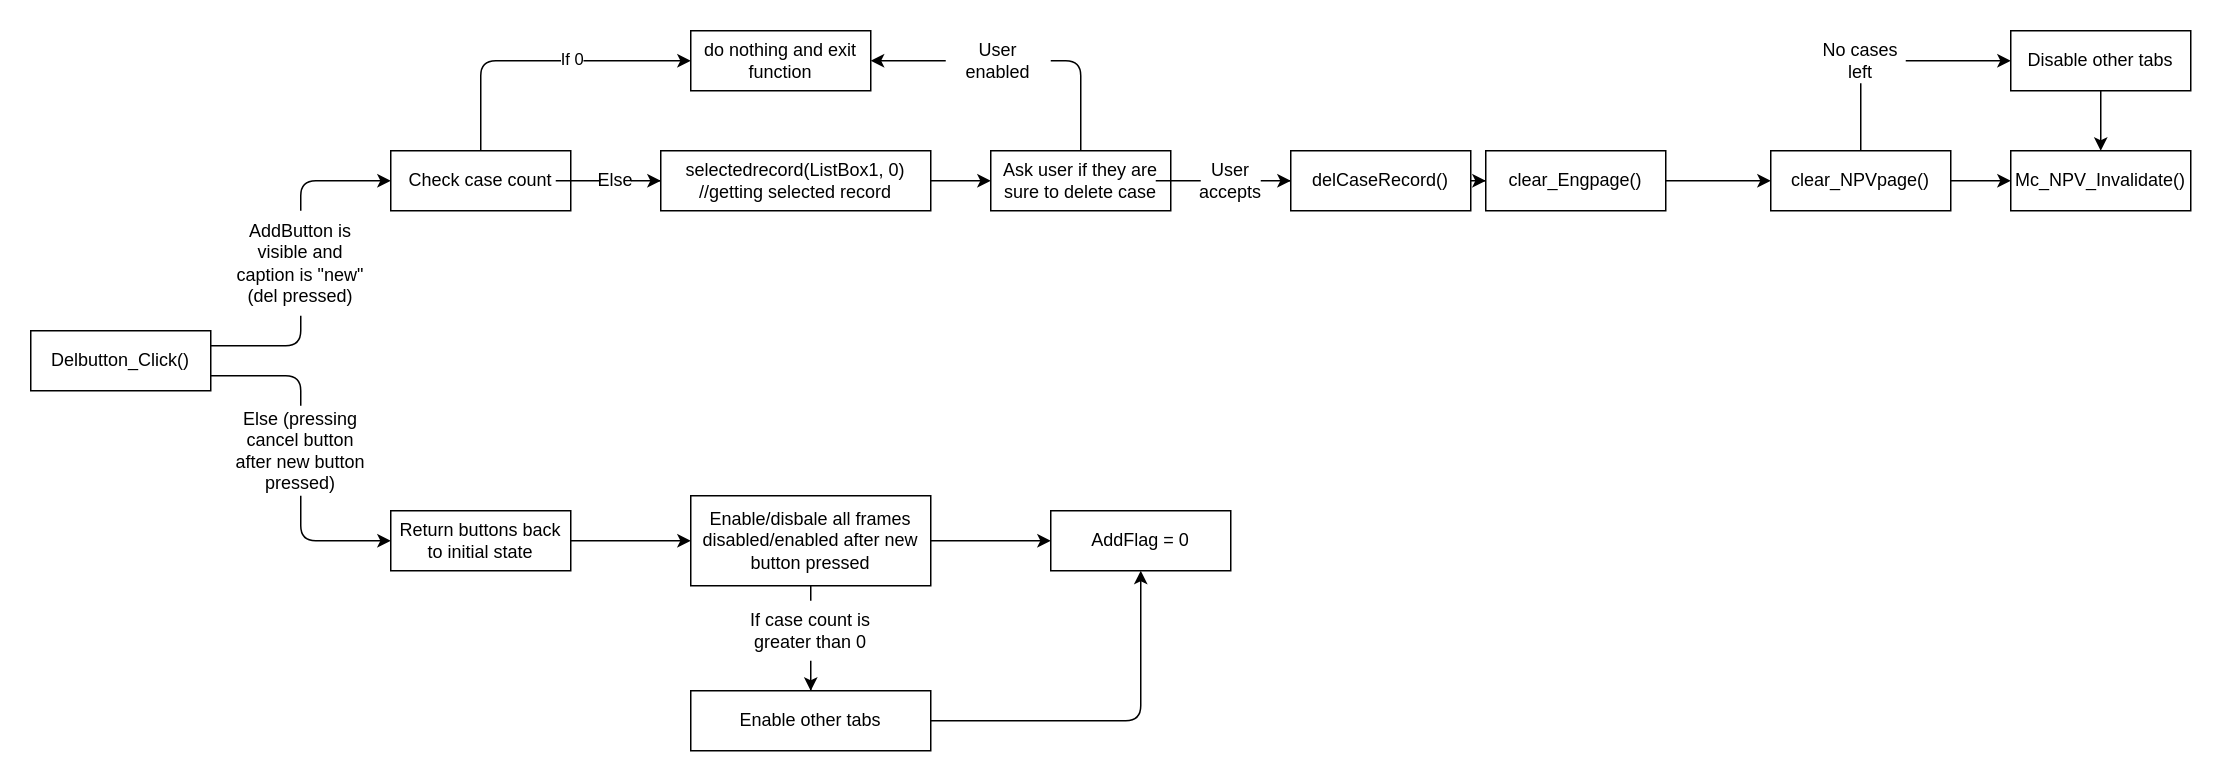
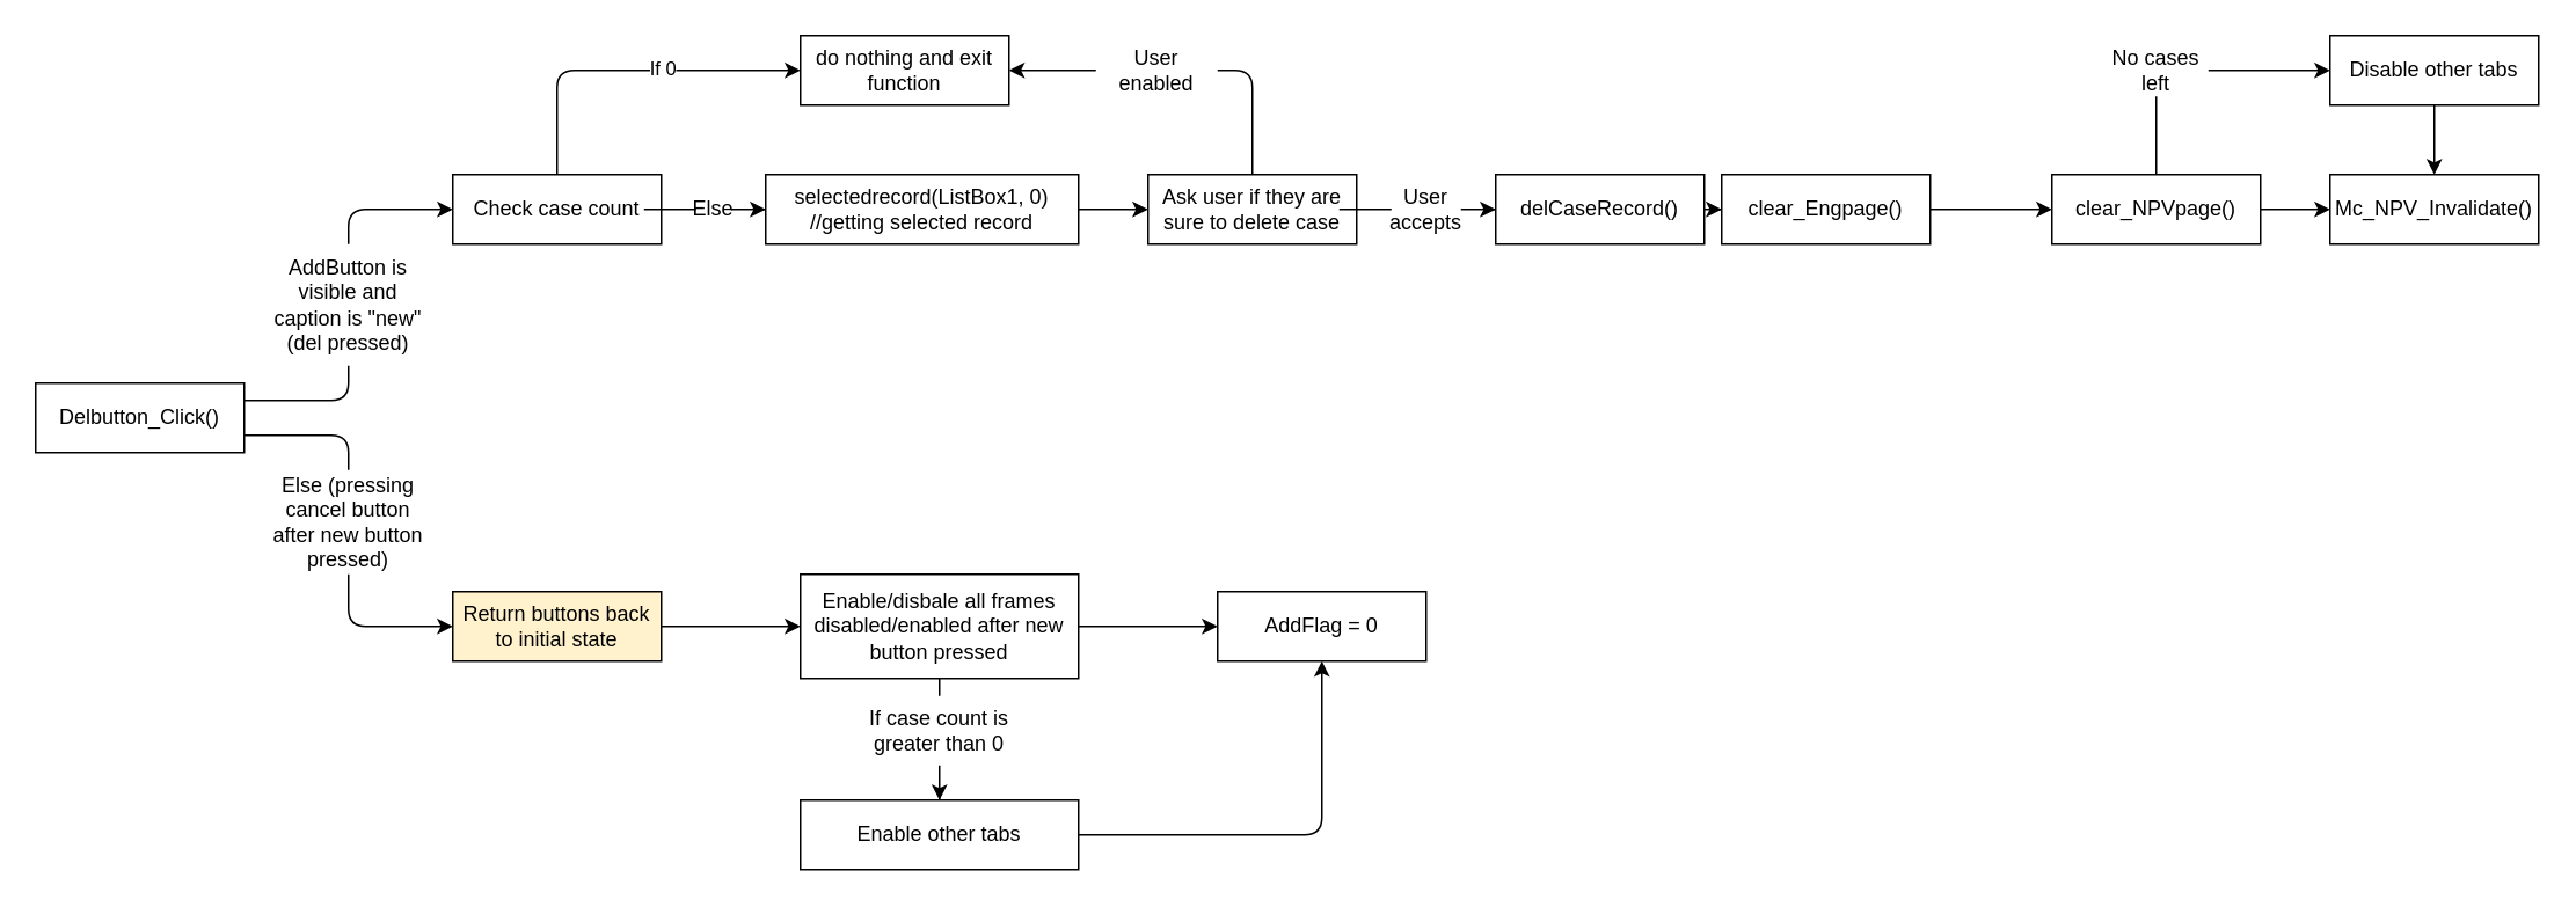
- <mxCell id="37" value="Return buttons back to initial state" style="rounded=0;whiteSpace=wrap;html=1;" vertex="1" parent="1"><mxGeometry x="260" y="340" width="120" height="40" as="geometry" /></mxCell>
+ <mxCell id="37" value="Return buttons back to initial state" style="rounded=0;whiteSpace=wrap;html=1;fillColor=#fff2cc;" vertex="1" parent="1"><mxGeometry x="260" y="340" width="120" height="40" as="geometry" /></mxCell>
